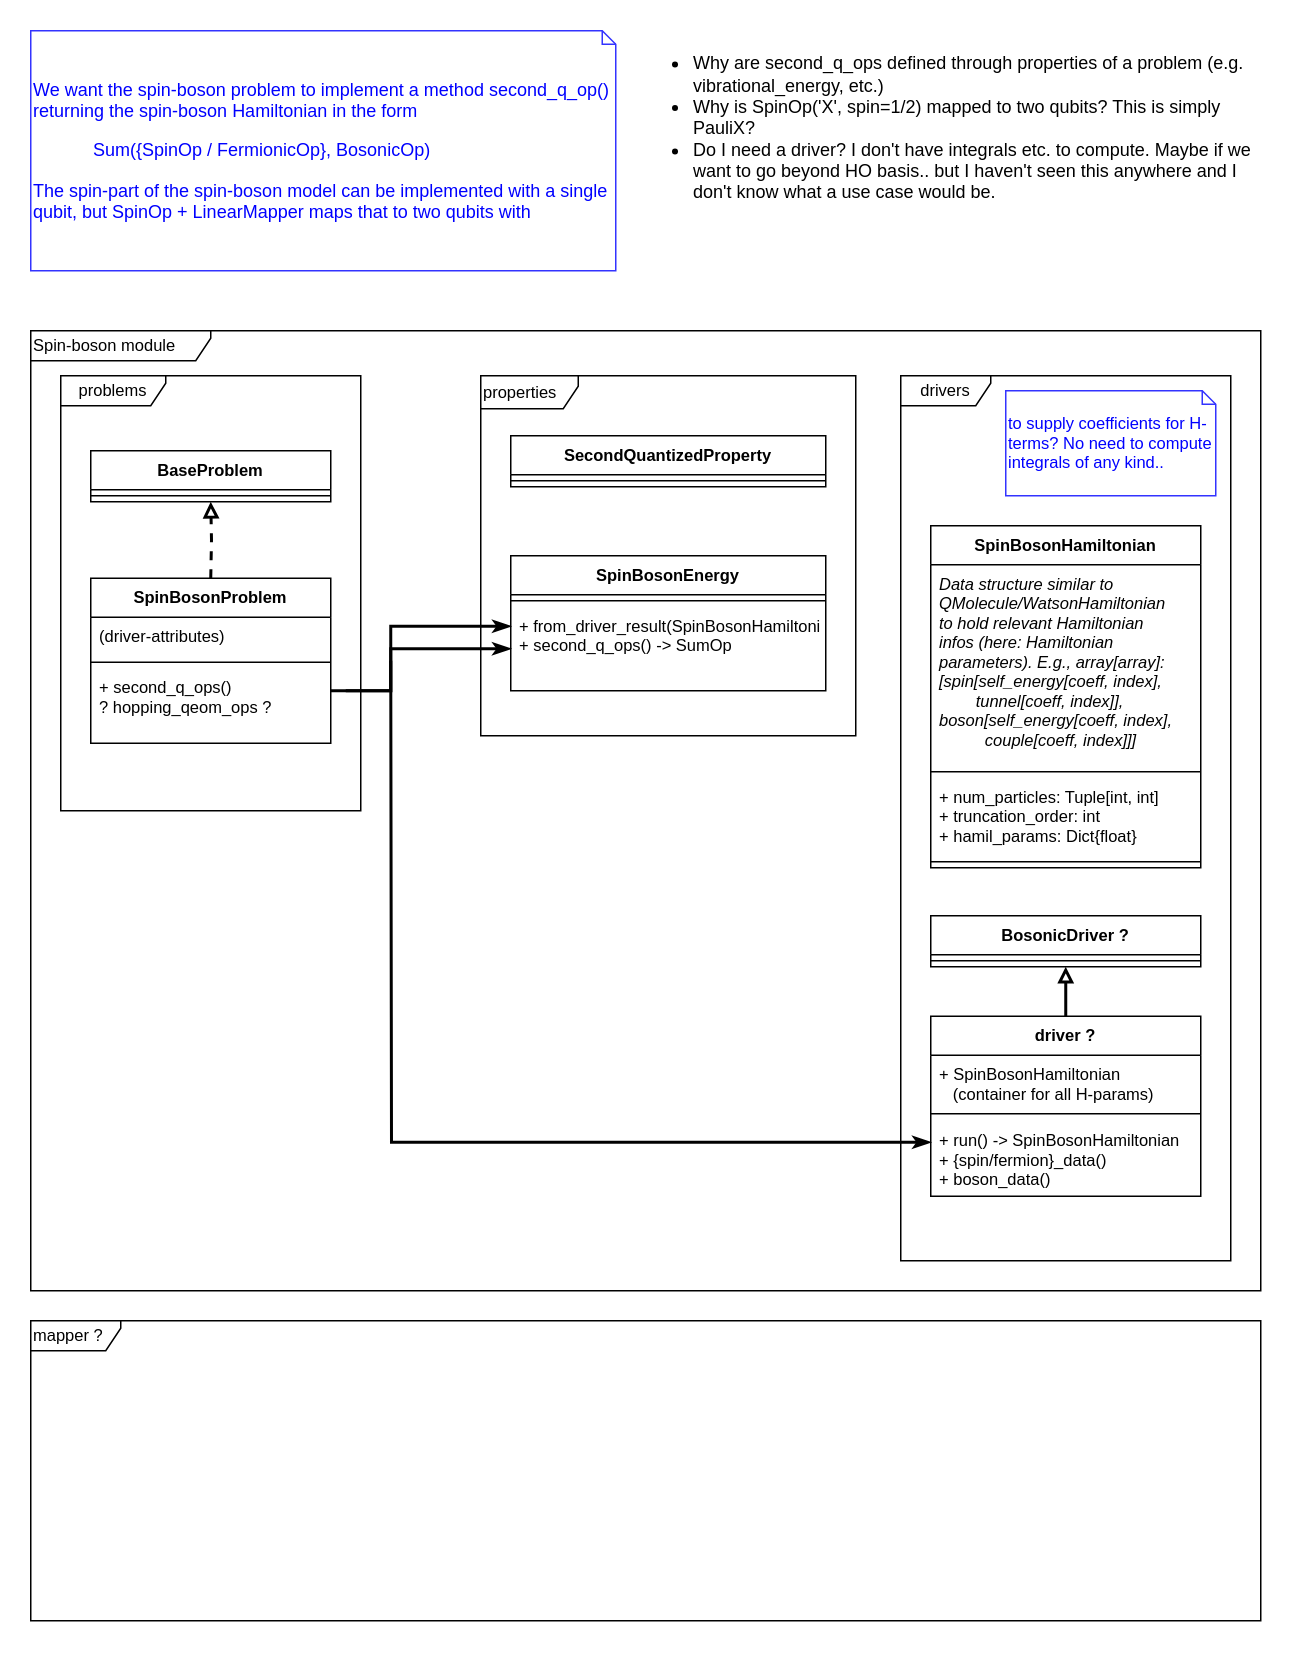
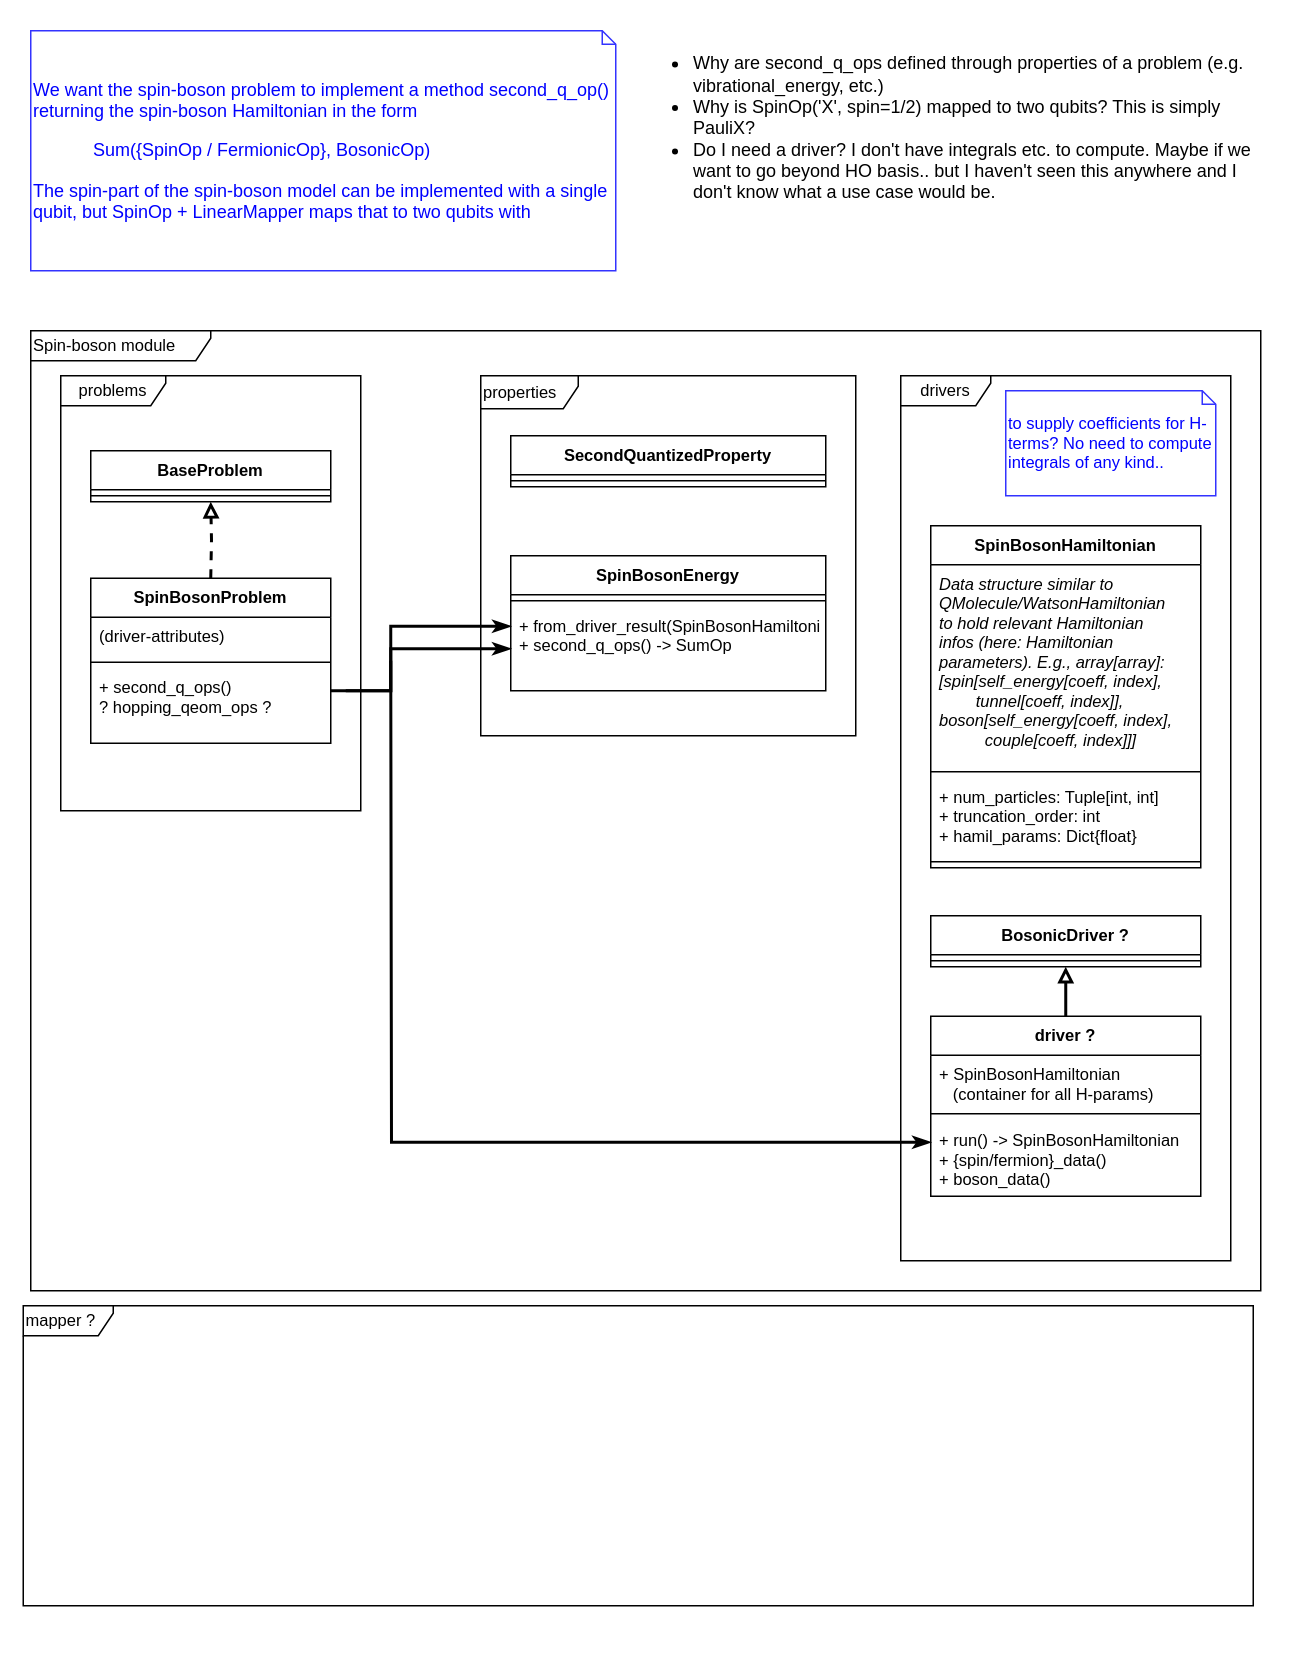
- <mxCell id="36" value="mapper ?" style="shape=umlFrame;whiteSpace=wrap;html=1;fontSize=11;strokeColor=#000000;align=left;width=60;height=20;" vertex="1" parent="1"><mxGeometry x="20" y="880" width="820" height="200" as="geometry" /></mxCell>
+ <mxCell id="36" value="mapper ?" style="shape=umlFrame;whiteSpace=wrap;html=1;fontSize=11;strokeColor=#000000;align=left;width=60;height=20;" vertex="1" parent="1"><mxGeometry x="15" y="870" width="820" height="200" as="geometry" /></mxCell>
